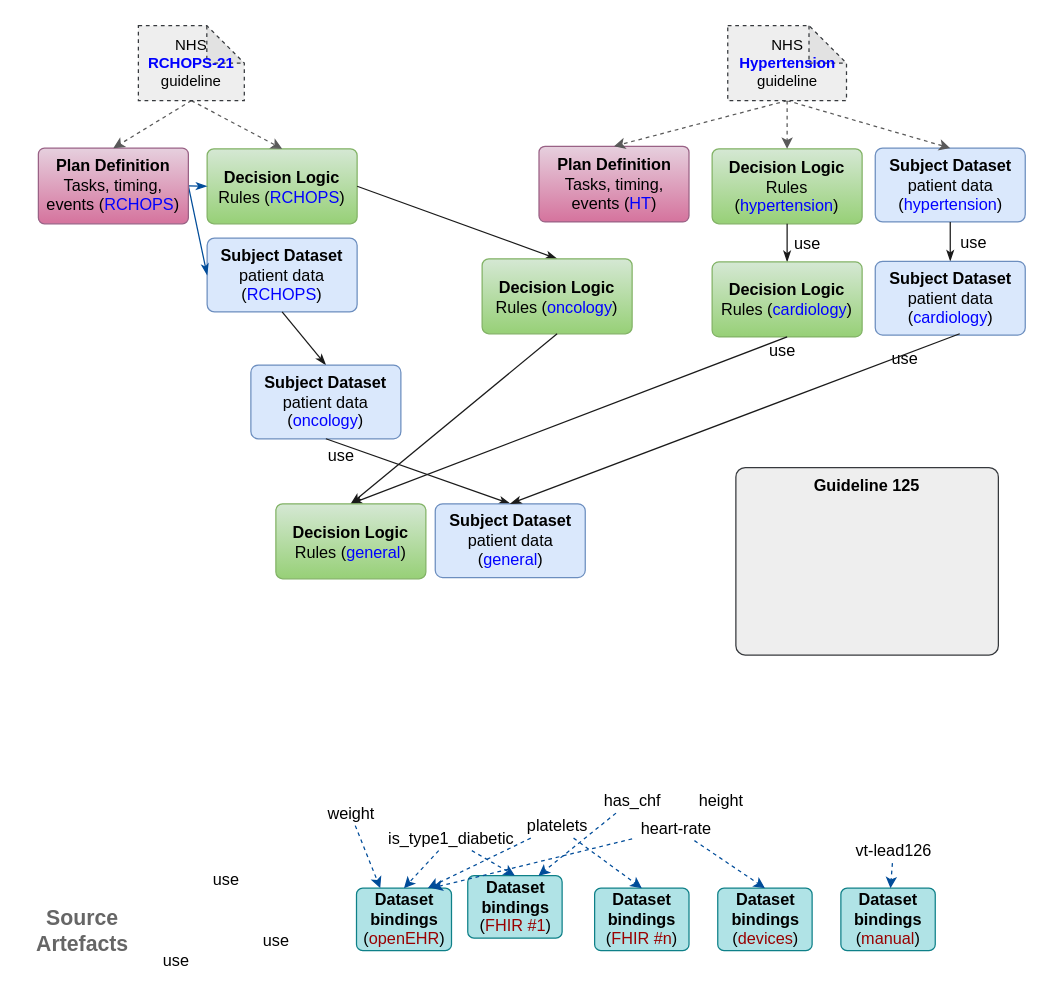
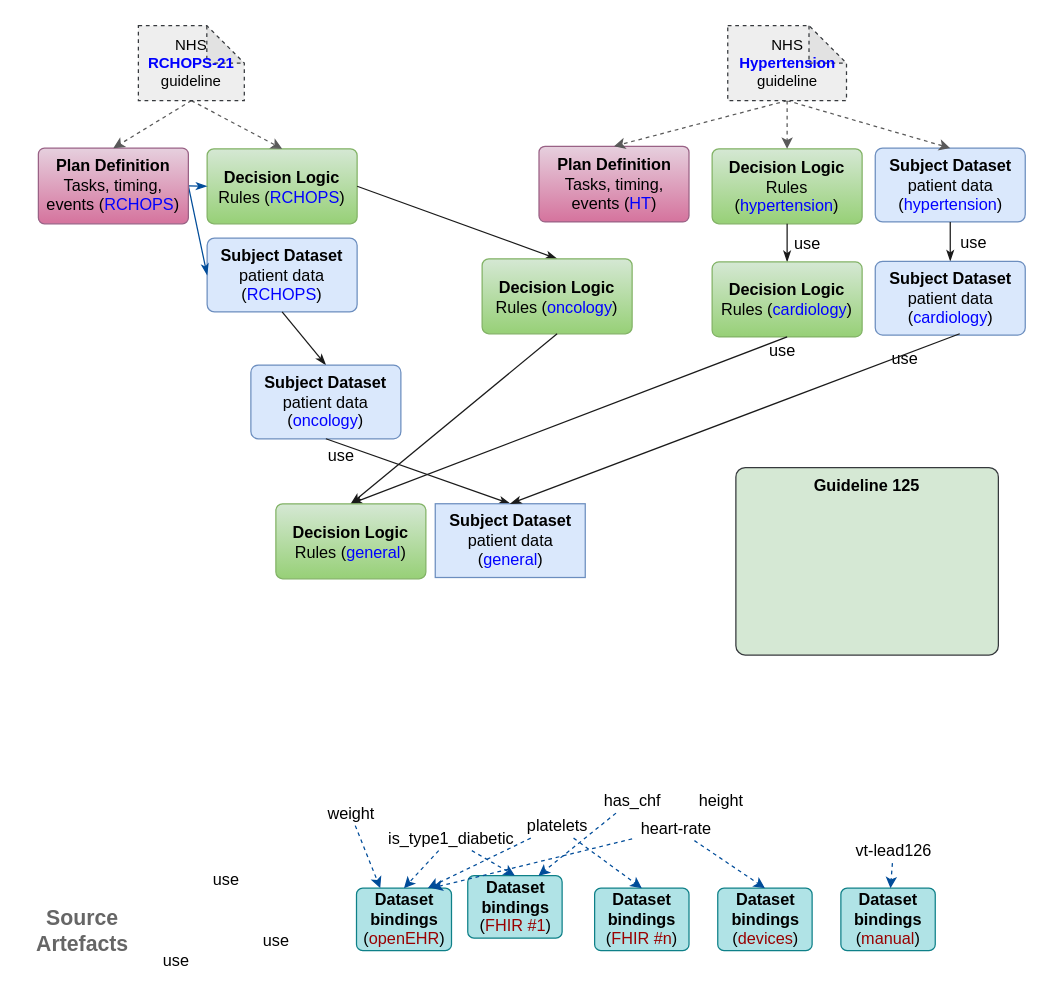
- <mxCell id="25" value="&lt;span style=&quot;font-size: 13px&quot;&gt;&lt;span style=&quot;font-size: 13px&quot;&gt;&lt;b style=&quot;font-size: 13px&quot;&gt;Subject Dataset&lt;/b&gt;&lt;br style=&quot;font-size: 13px&quot;&gt;&lt;/span&gt;patient data (&lt;font color=&quot;#0000ff&quot;&gt;general&lt;/font&gt;)&lt;br style=&quot;font-size: 13px&quot;&gt;&lt;/span&gt;" style="rounded=1;whiteSpace=wrap;html=1;strokeColor=#6c8ebf;fillColor=#dae8fc;fontSize=13;arcSize=10;fontStyle=0" vertex="1" parent="1"><mxGeometry x="347.5" y="402.5" width="120" height="59" as="geometry" /></mxCell>
+ <mxCell id="25" value="&lt;span style=&quot;font-size: 13px&quot;&gt;&lt;span style=&quot;font-size: 13px&quot;&gt;&lt;b style=&quot;font-size: 13px&quot;&gt;Subject Dataset&lt;/b&gt;&lt;br style=&quot;font-size: 13px&quot;&gt;&lt;/span&gt;patient data (&lt;font color=&quot;#0000ff&quot;&gt;general&lt;/font&gt;)&lt;br style=&quot;font-size: 13px&quot;&gt;&lt;/span&gt;" style="whiteSpace=wrap;html=1;strokeColor=#6c8ebf;fillColor=#dae8fc;fontSize=13;arcSize=10;fontStyle=0;rounded=0;" vertex="1" parent="1"><mxGeometry x="347.5" y="402.5" width="120" height="59" as="geometry" /></mxCell>
- <mxCell id="61" value="&lt;span style=&quot;font-size: 13px&quot;&gt;&lt;b&gt;Guideline 125&lt;/b&gt;&lt;br style=&quot;font-size: 13px&quot;&gt;&lt;/span&gt;" style="rounded=1;whiteSpace=wrap;html=1;strokeColor=#36393d;fillColor=#eeeeee;fontSize=13;arcSize=5;fontStyle=0;verticalAlign=top;" vertex="1" parent="1"><mxGeometry x="588" y="373.5" width="210" height="150" as="geometry" /></mxCell>
+ <mxCell id="61" value="&lt;span style=&quot;font-size: 13px&quot;&gt;&lt;b&gt;Guideline 125&lt;/b&gt;&lt;br style=&quot;font-size: 13px&quot;&gt;&lt;/span&gt;" style="rounded=1;whiteSpace=wrap;html=1;strokeColor=#36393d;fillColor=#d5e8d4;fontSize=13;arcSize=5;fontStyle=0;verticalAlign=top;" vertex="1" parent="1"><mxGeometry x="588" y="373.5" width="210" height="150" as="geometry" /></mxCell>
